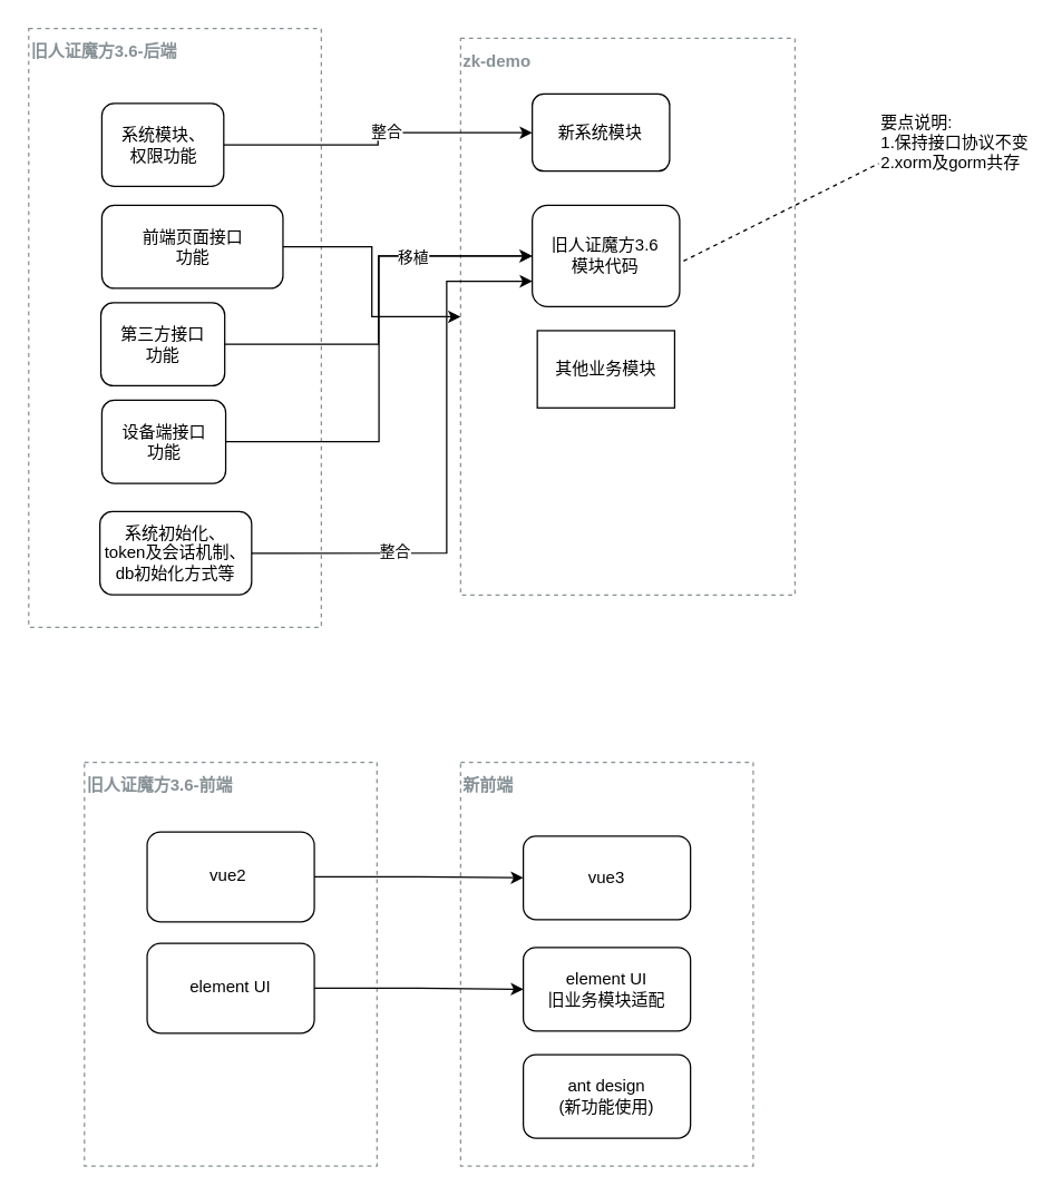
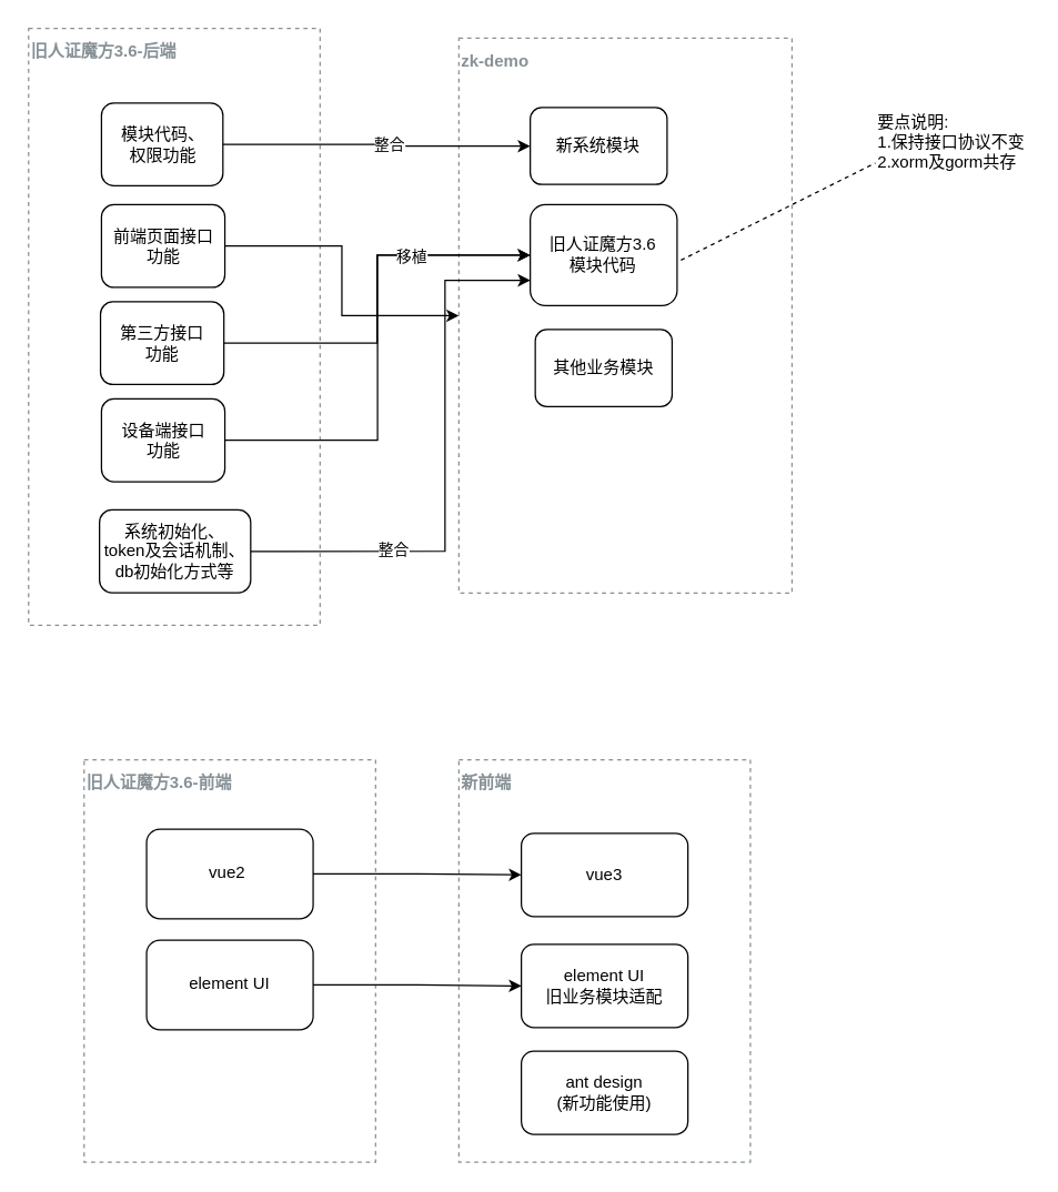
- <mxCell id="5" value="新系统模块" style="rounded=1;whiteSpace=wrap;html=1;" vertex="1" parent="2"><mxGeometry x="51.42" y="40" width="98.58" height="55.46" as="geometry" /></mxCell>
+ <mxCell id="5" value="新系统模块" style="rounded=1;whiteSpace=wrap;html=1;" vertex="1" parent="2"><mxGeometry x="51.42" y="50" width="98.58" height="55.46" as="geometry" /></mxCell>
- <mxCell id="10" value="系统模块、&lt;br&gt;权限功能" style="rounded=1;whiteSpace=wrap;html=1;" vertex="1" parent="8"><mxGeometry x="52.5" y="53.75" width="87.5" height="59.619" as="geometry" /></mxCell>
+ <mxCell id="10" value="模块代码、&lt;br&gt;权限功能" style="rounded=1;whiteSpace=wrap;html=1;" vertex="1" parent="8"><mxGeometry x="52.5" y="53.75" width="87.5" height="59.619" as="geometry" /></mxCell>
- <mxCell id="13" value="前端页面接口&lt;br&gt;功能" style="rounded=1;whiteSpace=wrap;html=1;" vertex="1" parent="8"><mxGeometry x="52.5" y="127.001" width="130" height="59.619" as="geometry" /></mxCell>
+ <mxCell id="13" value="前端页面接口&lt;br&gt;功能" style="rounded=1;whiteSpace=wrap;html=1;" vertex="1" parent="8"><mxGeometry x="52.5" y="127.001" width="88.9" height="59.619" as="geometry" /></mxCell>
- <mxCell id="7" value="其他业务模块" style="whiteSpace=wrap;html=1;rounded=0;" vertex="1" parent="2"><mxGeometry x="55.03" y="210" width="98.58" height="55.46" as="geometry" /></mxCell>
+ <mxCell id="7" value="其他业务模块" style="rounded=1;whiteSpace=wrap;html=1;" vertex="1" parent="2"><mxGeometry x="55.03" y="210" width="98.58" height="55.46" as="geometry" /></mxCell>
